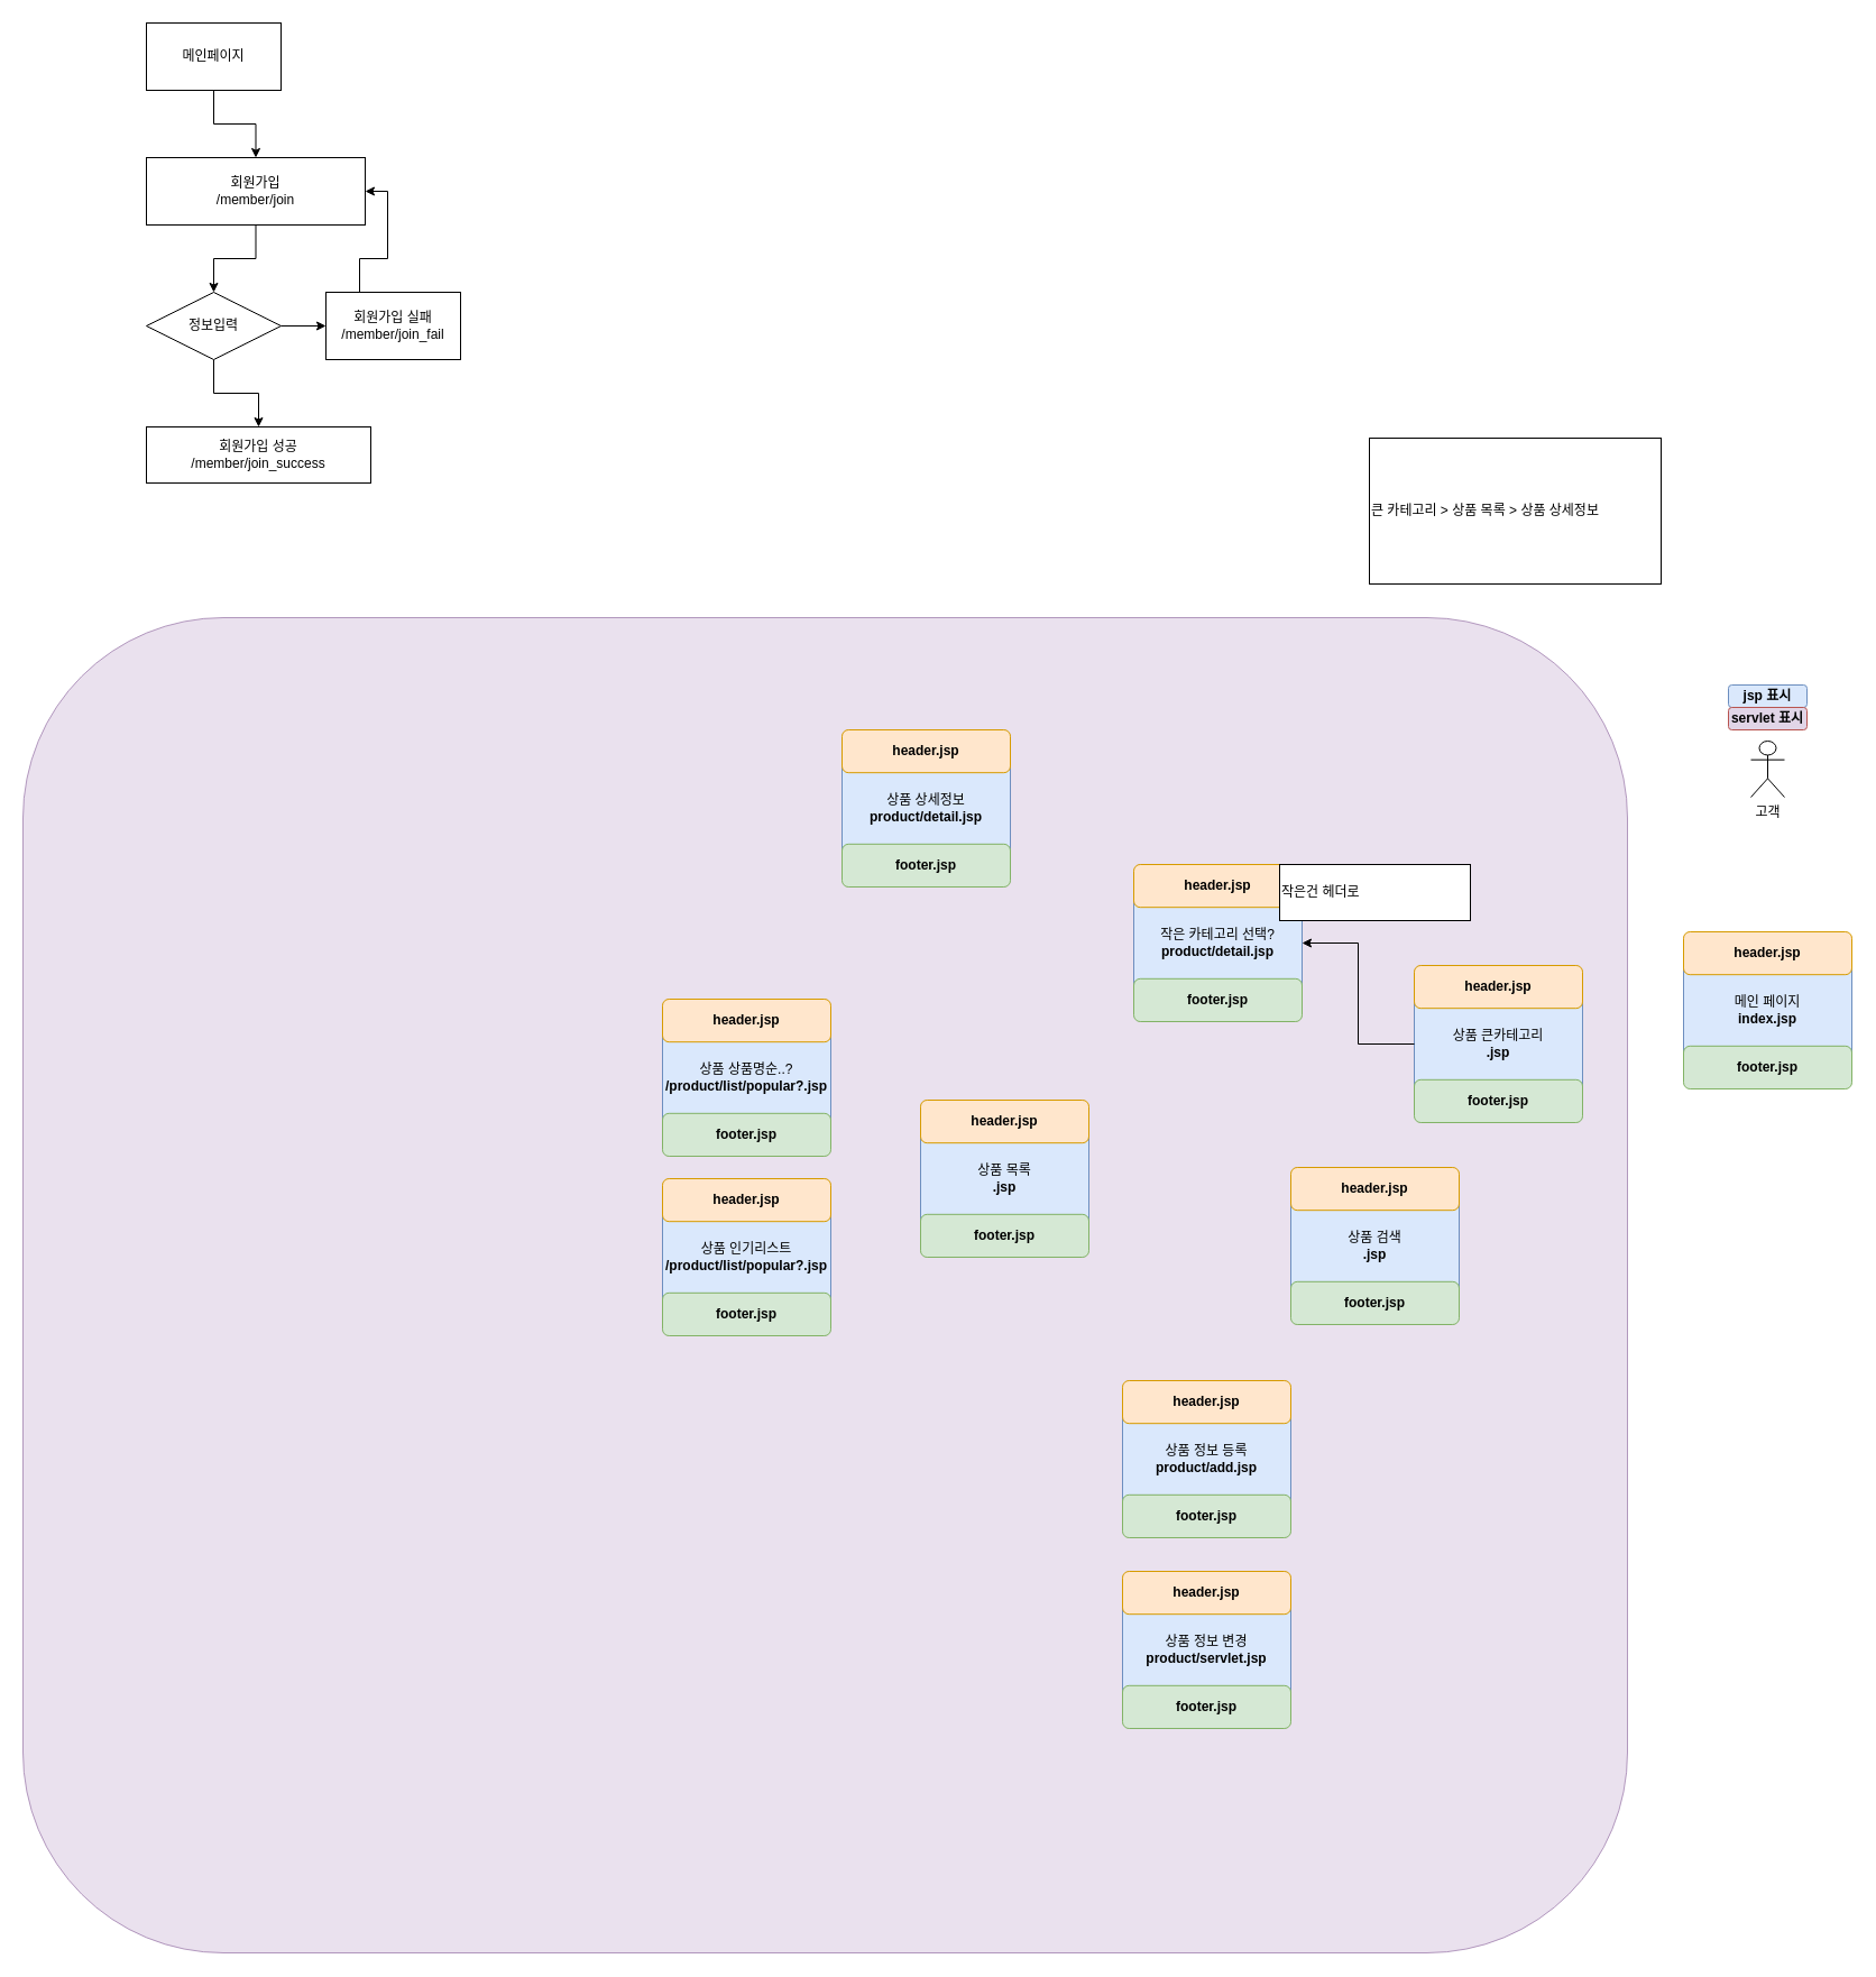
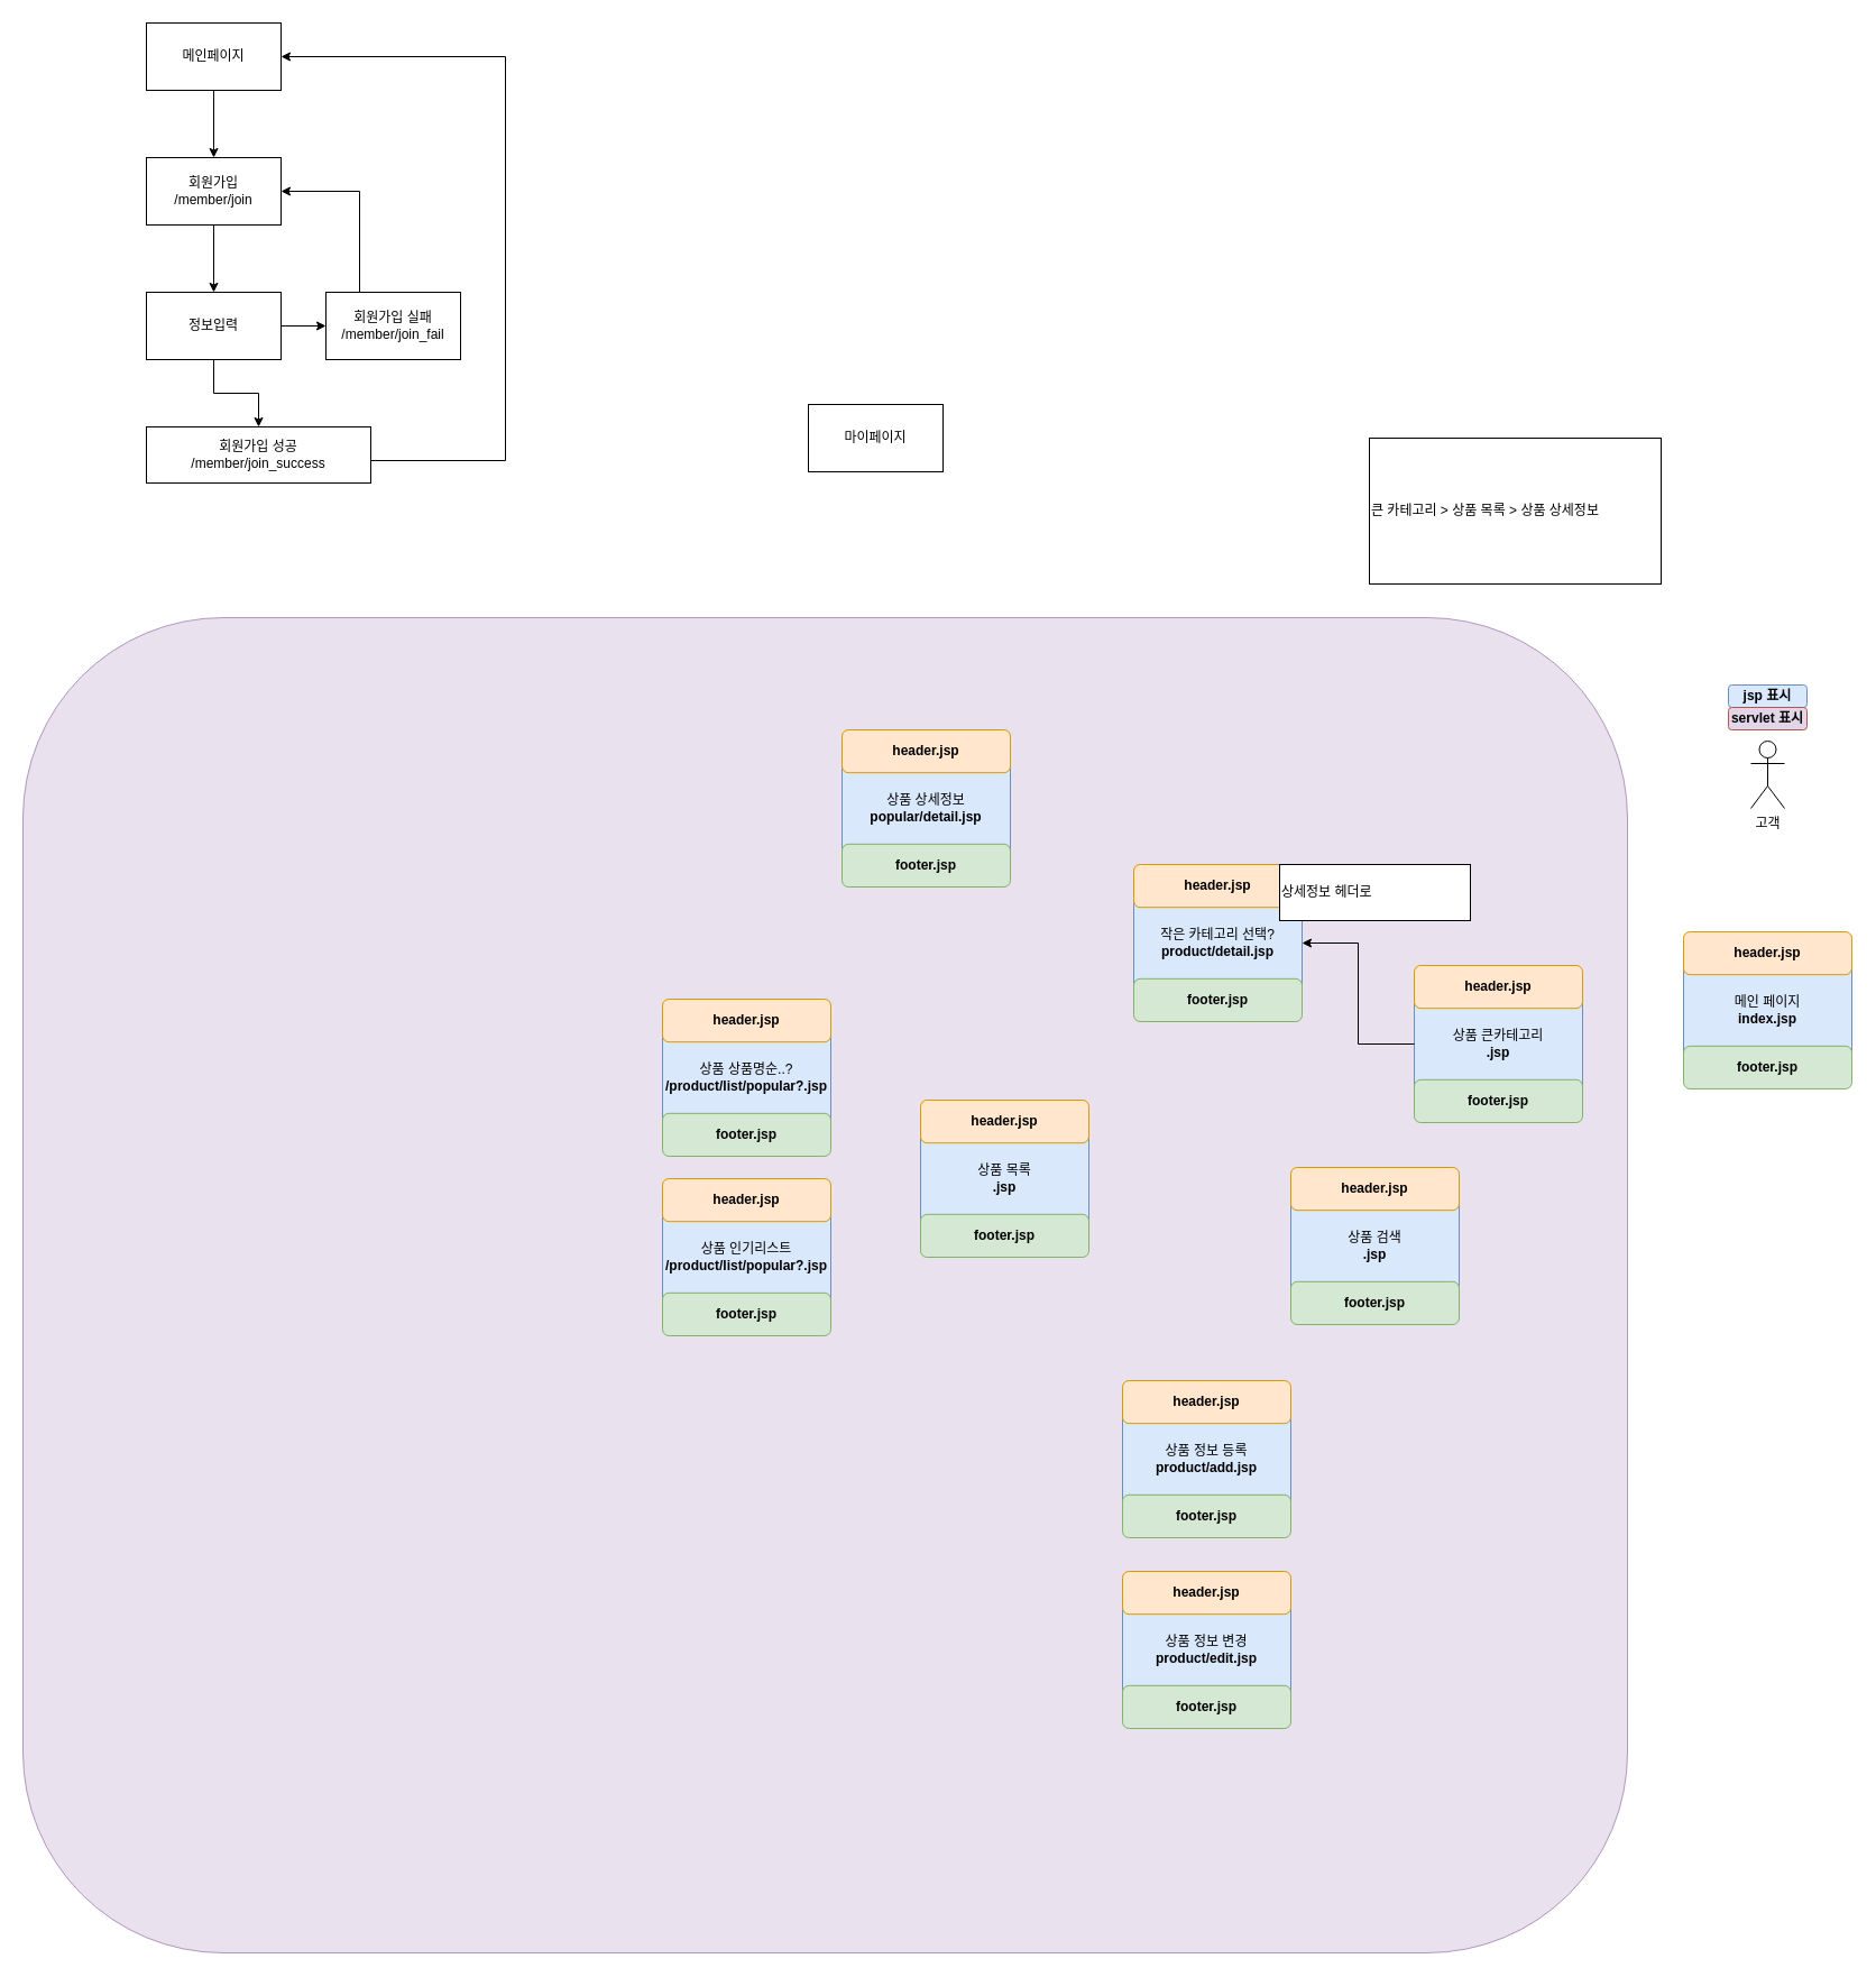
- <mxCell id="51" value="회원가입&lt;br&gt;/member/join" style="rounded=0;whiteSpace=wrap;html=1;" vertex="1" parent="1"><mxGeometry x="130" y="140" width="195" height="60" as="geometry" /></mxCell>
+ <mxCell id="51" value="회원가입&lt;br&gt;/member/join" style="rounded=0;whiteSpace=wrap;html=1;" vertex="1" parent="1"><mxGeometry x="130" y="140" width="120" height="60" as="geometry" /></mxCell>
+ <mxCell id="55" style="edgeStyle=orthogonalEdgeStyle;rounded=0;orthogonalLoop=1;jettySize=auto;html=1;exitX=1;exitY=0.25;exitDx=0;exitDy=0;entryX=1;entryY=0.5;entryDx=0;entryDy=0;" edge="1" parent="1" source="56" target="58"><mxGeometry relative="1" as="geometry"><Array as="points"><mxPoint x="250" y="410" /><mxPoint x="450" y="410" /><mxPoint x="450" y="50" /></Array></mxGeometry></mxCell>
- <mxCell id="54" value="정보입력" style="rhombus;whiteSpace=wrap;html=1;" vertex="1" parent="1"><mxGeometry x="130" y="260" width="120" height="60" as="geometry" /></mxCell>
+ <mxCell id="54" value="정보입력" style="rounded=0;whiteSpace=wrap;html=1;" vertex="1" parent="1"><mxGeometry x="130" y="260" width="120" height="60" as="geometry" /></mxCell>
+ <mxCell id="61" value="마이페이지" style="rounded=0;whiteSpace=wrap;html=1;" vertex="1" parent="1"><mxGeometry x="720" y="360" width="120" height="60" as="geometry" /></mxCell>
- <mxCell id="3" value="고객" style="shape=umlActor;verticalLabelPosition=bottom;verticalAlign=top;html=1;outlineConnect=0;" parent="1" vertex="1"><mxGeometry x="1560" y="660" width="30" height="50" as="geometry" /></mxCell>
+ <mxCell id="3" value="고객" style="shape=umlActor;verticalLabelPosition=bottom;verticalAlign=top;html=1;outlineConnect=0;" parent="1" vertex="1"><mxGeometry x="1560" y="660" width="30" height="60" as="geometry" /></mxCell>
- <mxCell id="37" value="상품 상세정보&lt;br&gt;&lt;b&gt;product/detail.jsp&lt;/b&gt;" style="rounded=1;whiteSpace=wrap;html=1;fillColor=#dae8fc;strokeColor=#6c8ebf;" parent="36" vertex="1"><mxGeometry width="150" height="140" as="geometry" /></mxCell>
+ <mxCell id="37" value="상품 상세정보&lt;br&gt;&lt;b&gt;popular/detail.jsp&lt;/b&gt;" style="rounded=1;whiteSpace=wrap;html=1;fillColor=#dae8fc;strokeColor=#6c8ebf;" parent="36" vertex="1"><mxGeometry width="150" height="140" as="geometry" /></mxCell>
- <mxCell id="45" value="작은건 헤더로&lt;br&gt;" style="whiteSpace=wrap;html=1;align=left;" parent="1" vertex="1"><mxGeometry x="1140" y="770" width="170" height="50" as="geometry" /></mxCell>
+ <mxCell id="45" value="상세정보 헤더로&lt;br&gt;" style="whiteSpace=wrap;html=1;align=left;" parent="1" vertex="1"><mxGeometry x="1140" y="770" width="170" height="50" as="geometry" /></mxCell>
- <mxCell id="29" value="상품 정보 변경&lt;br&gt;&lt;b&gt;product/servlet.jsp&lt;/b&gt;" style="rounded=1;whiteSpace=wrap;html=1;fillColor=#dae8fc;strokeColor=#6c8ebf;" parent="28" vertex="1"><mxGeometry width="150" height="140" as="geometry" /></mxCell>
+ <mxCell id="29" value="상품 정보 변경&lt;br&gt;&lt;b&gt;product/edit.jsp&lt;/b&gt;" style="rounded=1;whiteSpace=wrap;html=1;fillColor=#dae8fc;strokeColor=#6c8ebf;" parent="28" vertex="1"><mxGeometry width="150" height="140" as="geometry" /></mxCell>
